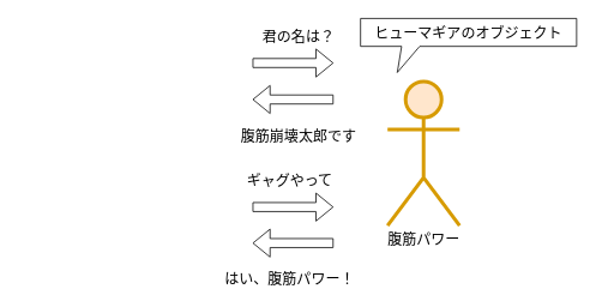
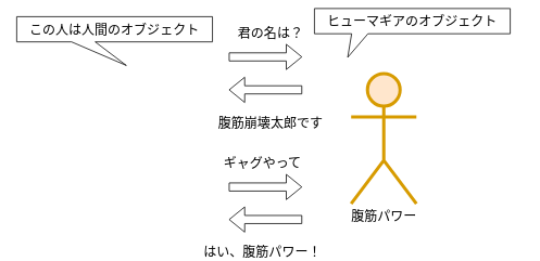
+ <mxCell id="2" value="この人は人間のオブジェクト" style="shape=callout;whiteSpace=wrap;html=1;perimeter=calloutPerimeter;fontSize=16;size=29;position=0.28;position2=0.56;base=29;" vertex="1" parent="1"><mxGeometry x="20" y="20" width="240" height="60" as="geometry" /></mxCell>
- <mxCell id="3" value="ヒューマギアのオブジェクト" style="shape=callout;whiteSpace=wrap;html=1;perimeter=calloutPerimeter;size=29;position=0.19;position2=0.17;fontSize=16;" vertex="1" parent="1"><mxGeometry x="400" y="20" width="240" height="60" as="geometry" /></mxCell>
+ <mxCell id="3" value="ヒューマギアのオブジェクト" style="shape=callout;whiteSpace=wrap;html=1;perimeter=calloutPerimeter;size=29;position=0.19;position2=0.17;fontSize=16;" vertex="1" parent="1"><mxGeometry x="385" y="10" width="240" height="60" as="geometry" /></mxCell>
